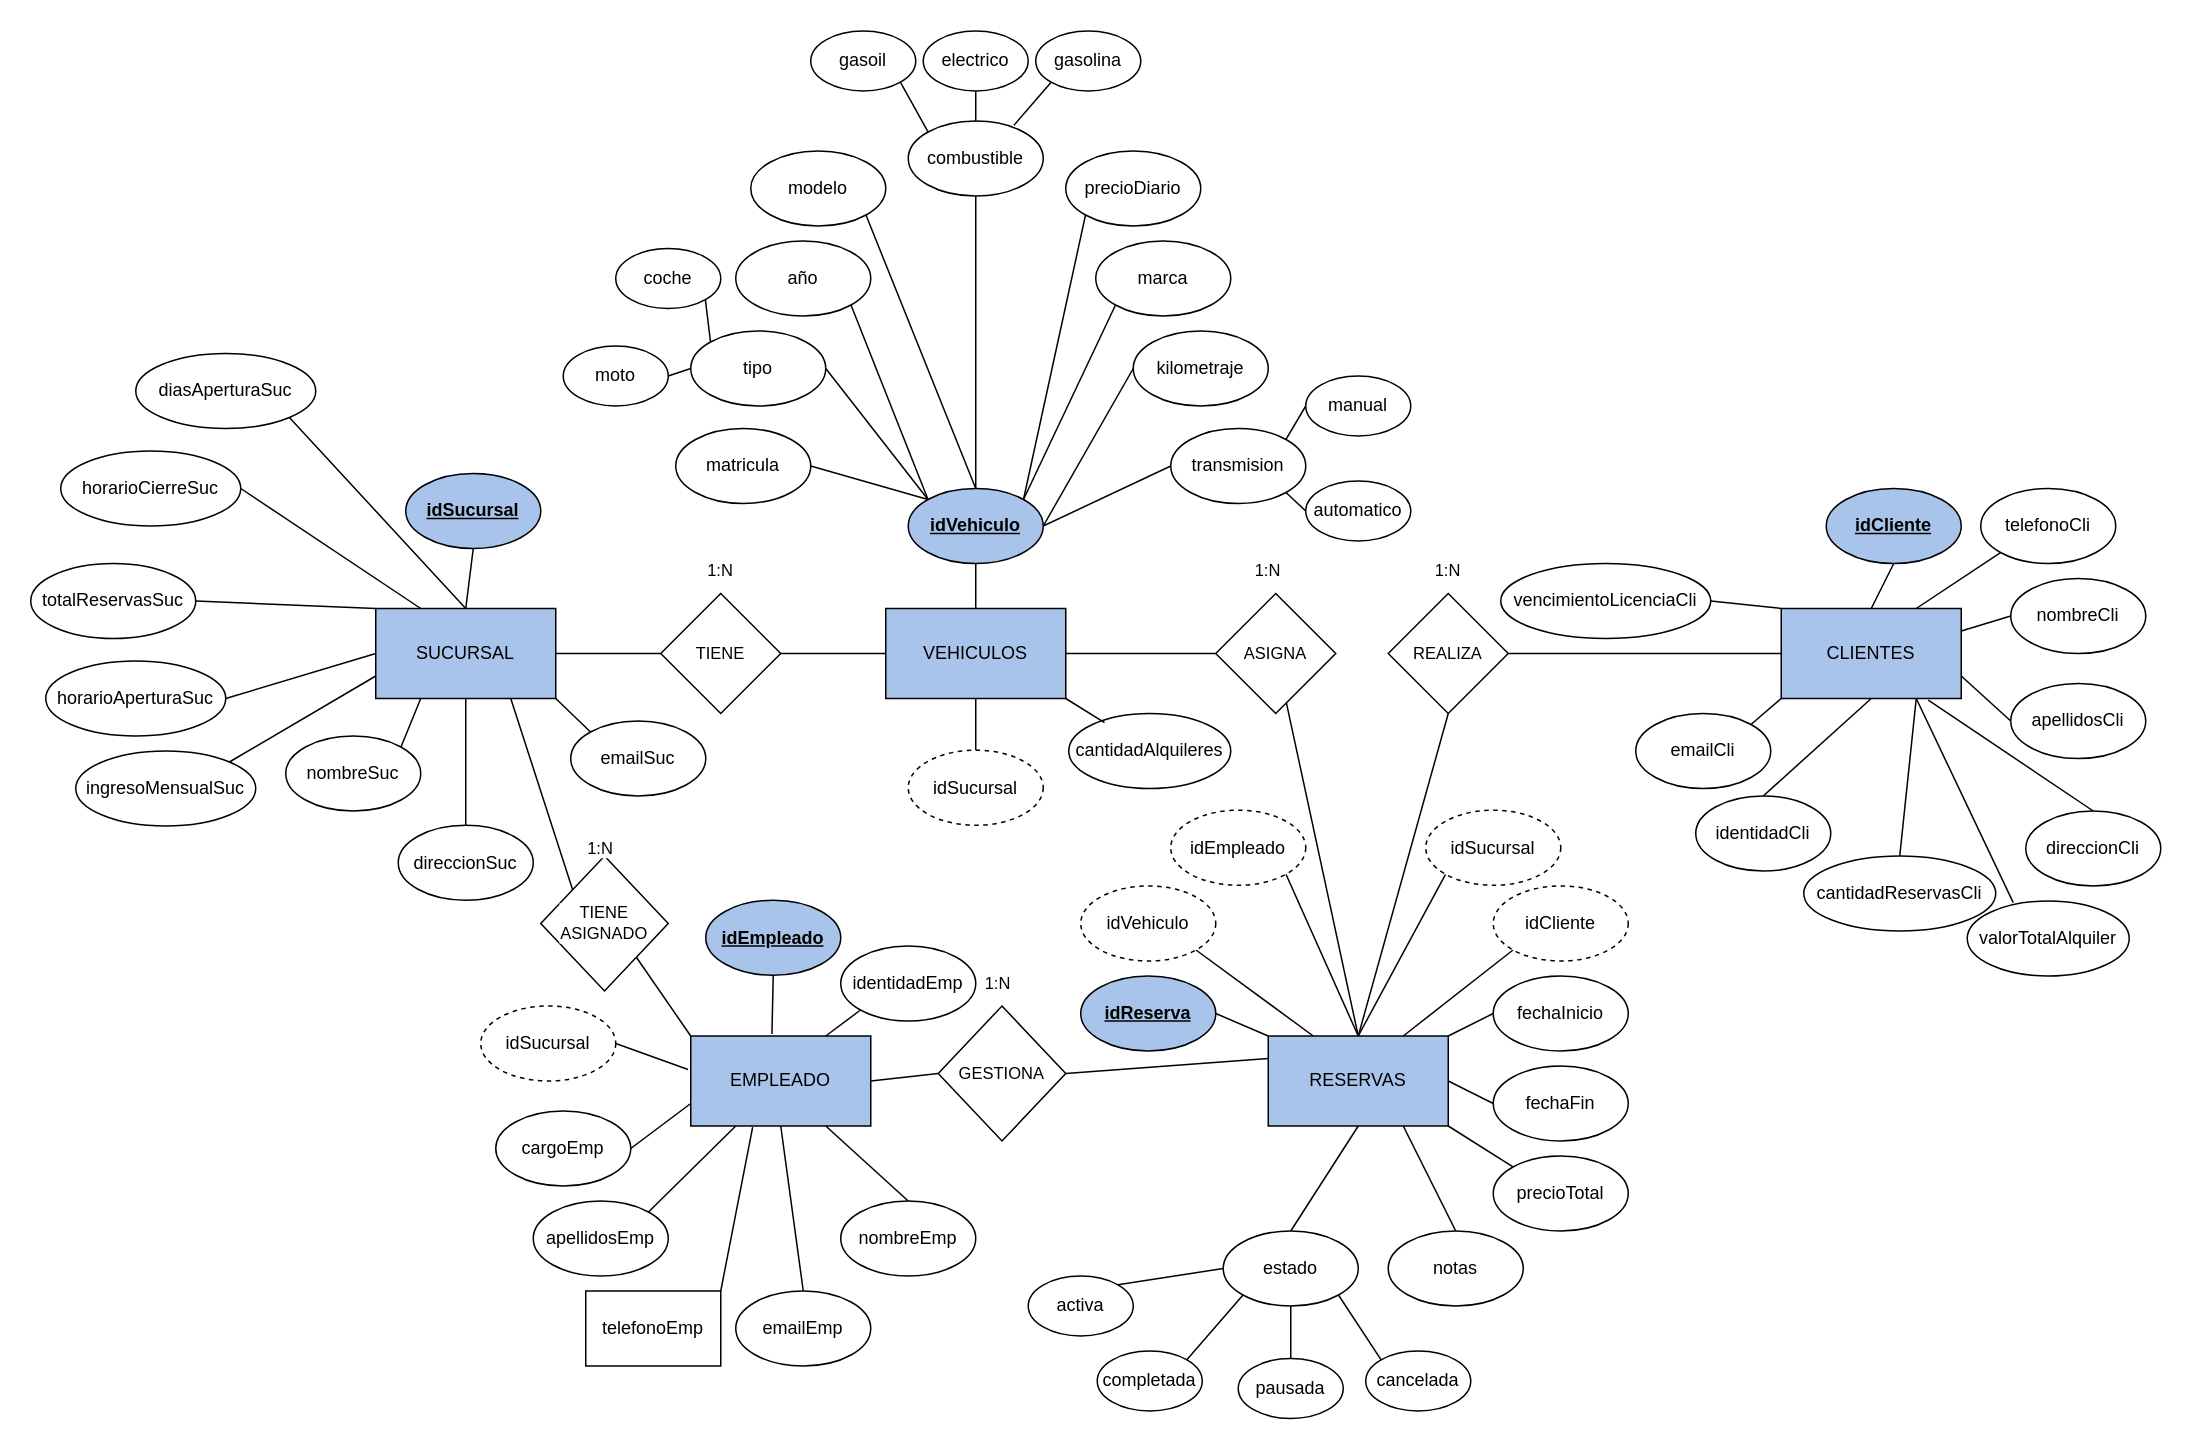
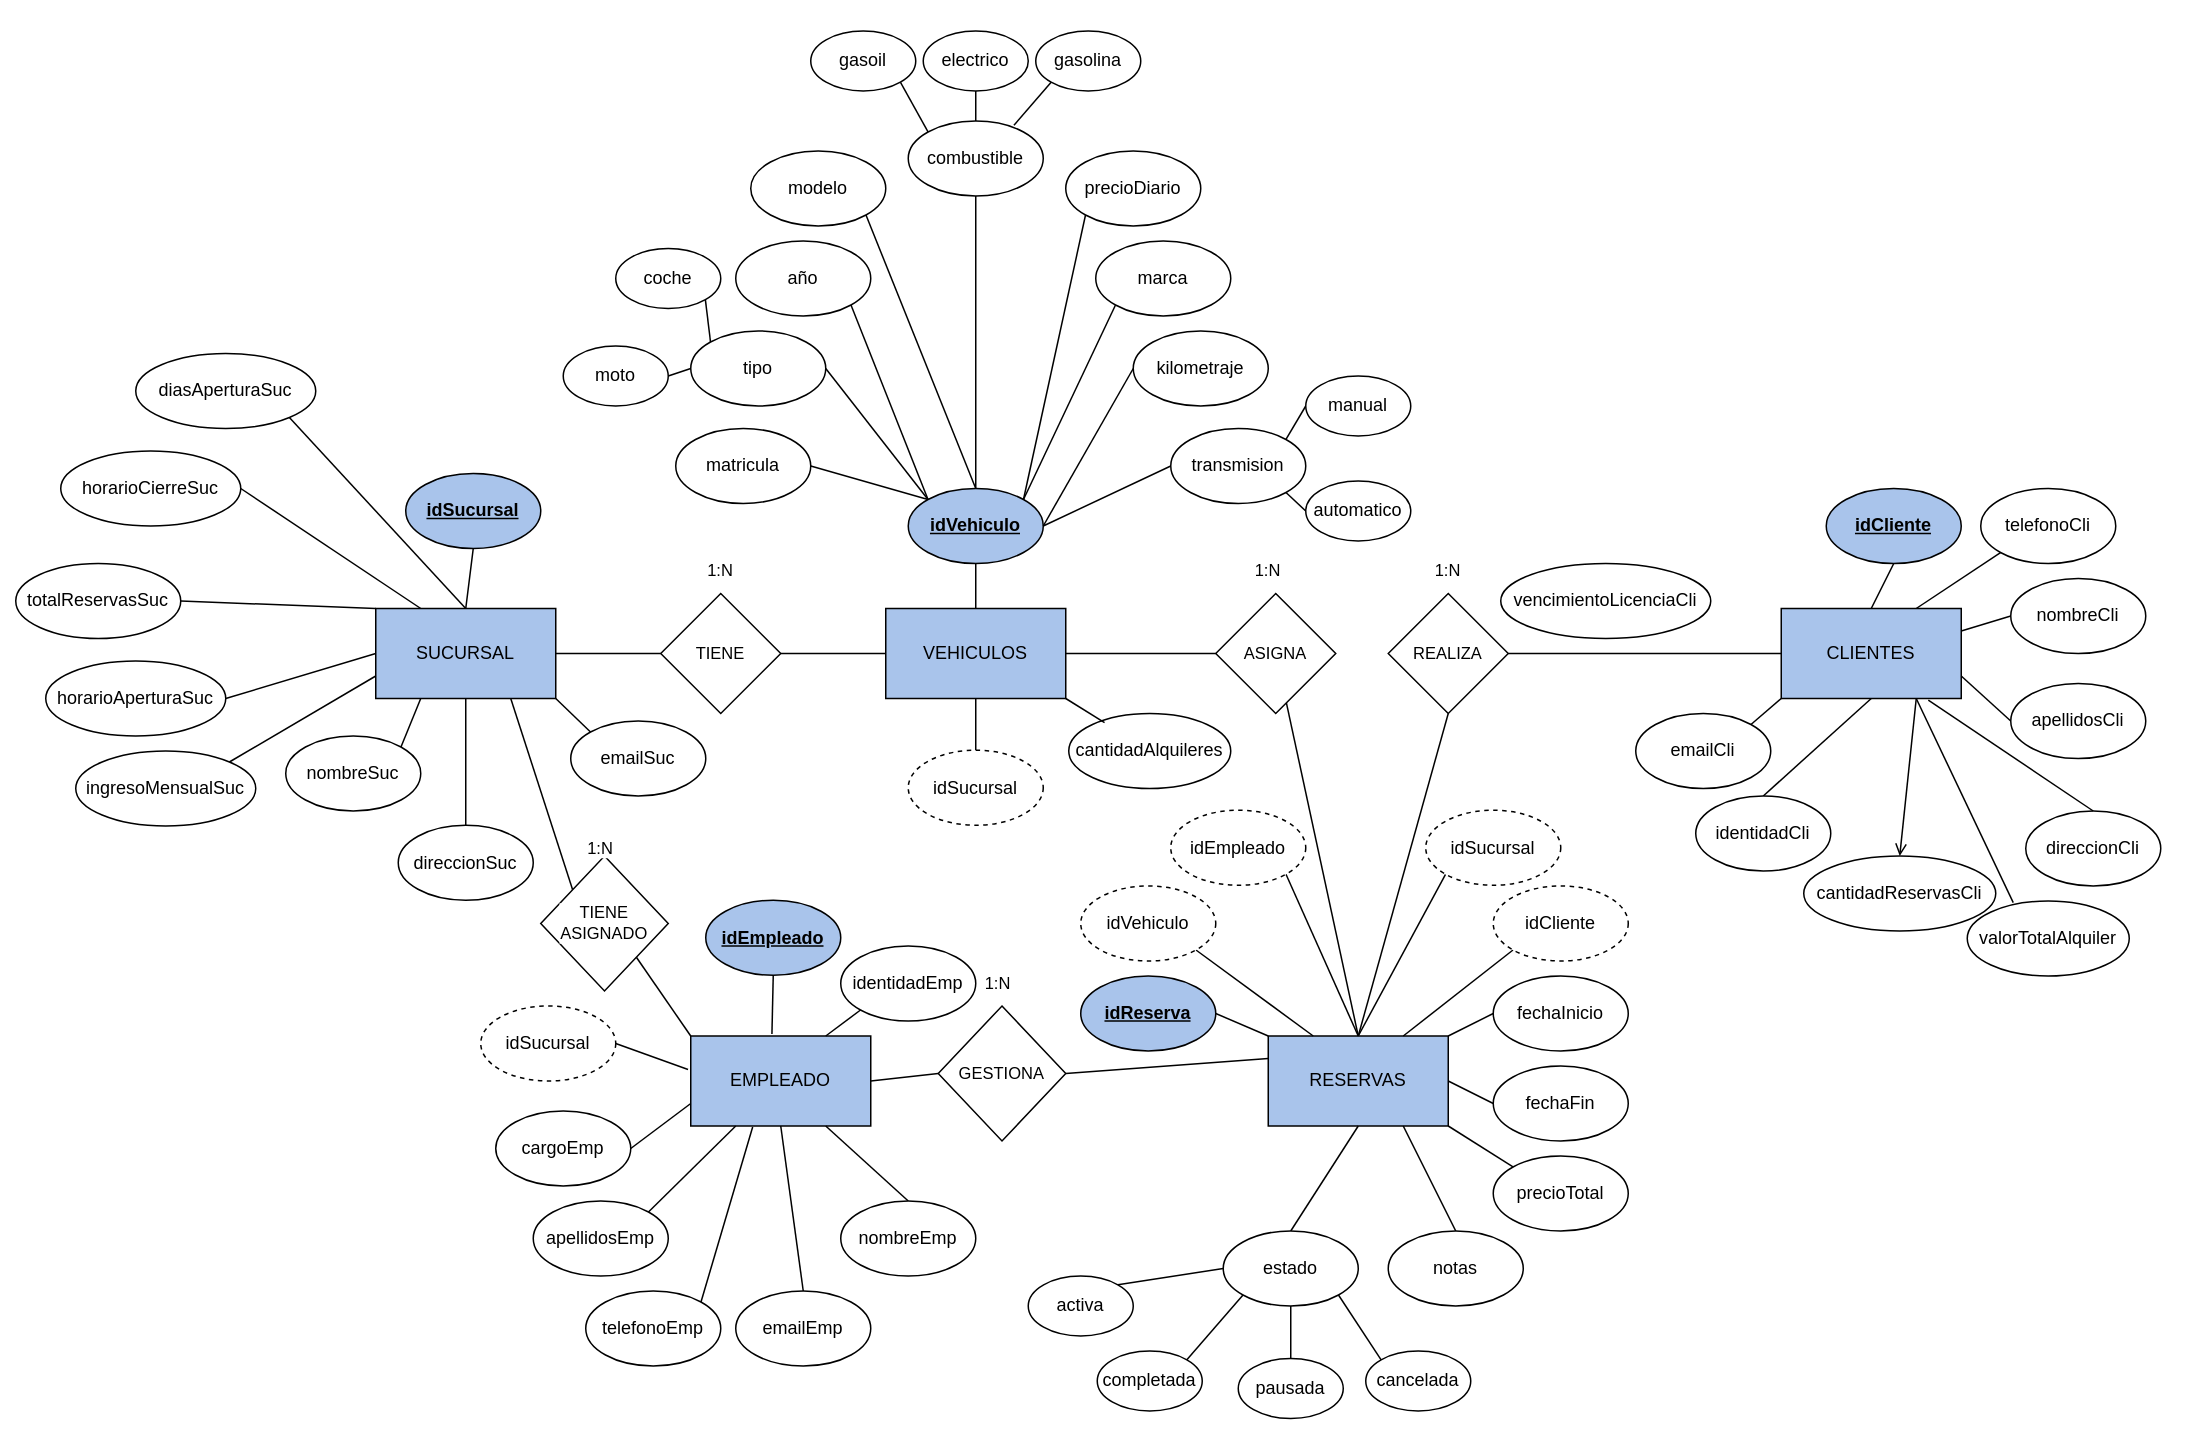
- <mxCell id="98" value="totalReservasSuc" style="ellipse;whiteSpace=wrap;html=1;fontStyle=0;" vertex="1" parent="1"><mxGeometry x="20" y="375" width="110" height="50" as="geometry" /></mxCell>
+ <mxCell id="98" value="totalReservasSuc" style="ellipse;whiteSpace=wrap;html=1;fontStyle=0;" vertex="1" parent="1"><mxGeometry x="10" y="375" width="110" height="50" as="geometry" /></mxCell>
- <mxCell id="9" style="rounded=0;orthogonalLoop=1;jettySize=auto;html=1;exitX=0;exitY=0;exitDx=0;exitDy=0;entryX=1;entryY=0.5;entryDx=0;entryDy=0;endArrow=none;startFill=0;" edge="1" parent="1" source="10" target="91"><mxGeometry relative="1" as="geometry" /></mxCell>
- <mxCell id="8" style="rounded=0;orthogonalLoop=1;jettySize=auto;html=1;exitX=0.75;exitY=1;exitDx=0;exitDy=0;entryX=0.5;entryY=0;entryDx=0;entryDy=0;endArrow=none;startFill=0;" edge="1" parent="1" source="10" target="90"><mxGeometry relative="1" as="geometry" /></mxCell>
+ <mxCell id="8" style="rounded=0;orthogonalLoop=1;jettySize=auto;html=1;exitX=0.75;exitY=1;exitDx=0;exitDy=0;entryX=0.5;entryY=0;entryDx=0;entryDy=0;endArrow=open;startFill=0;" edge="1" parent="1" source="10" target="90"><mxGeometry relative="1" as="geometry" /></mxCell>
- <mxCell id="129" value="telefonoEmp" style="whiteSpace=wrap;html=1;fontStyle=0;rounded=0;" vertex="1" parent="1"><mxGeometry x="390" y="860" width="90" height="50" as="geometry" /></mxCell>
+ <mxCell id="129" value="telefonoEmp" style="ellipse;whiteSpace=wrap;html=1;fontStyle=0;" vertex="1" parent="1"><mxGeometry x="390" y="860" width="90" height="50" as="geometry" /></mxCell>
